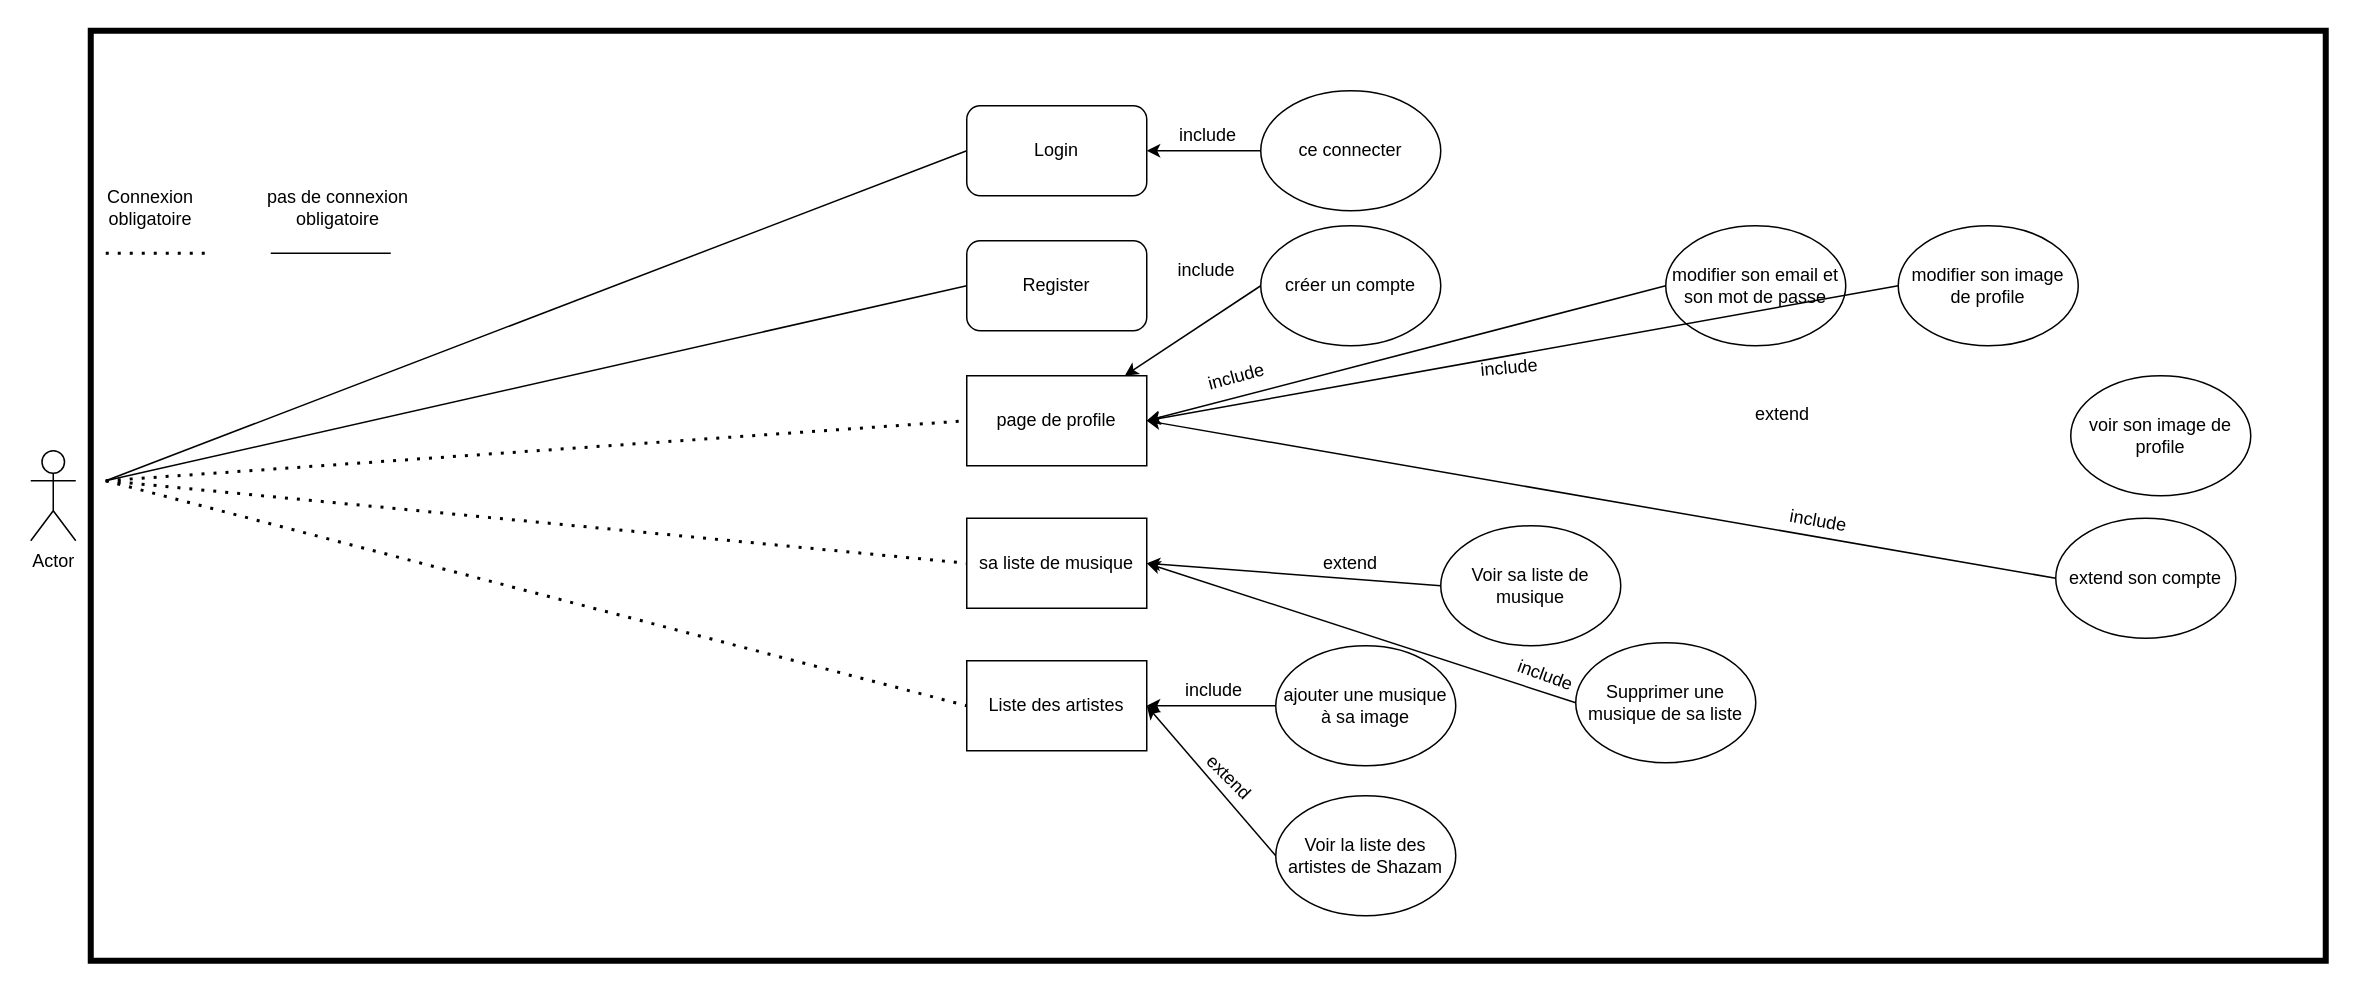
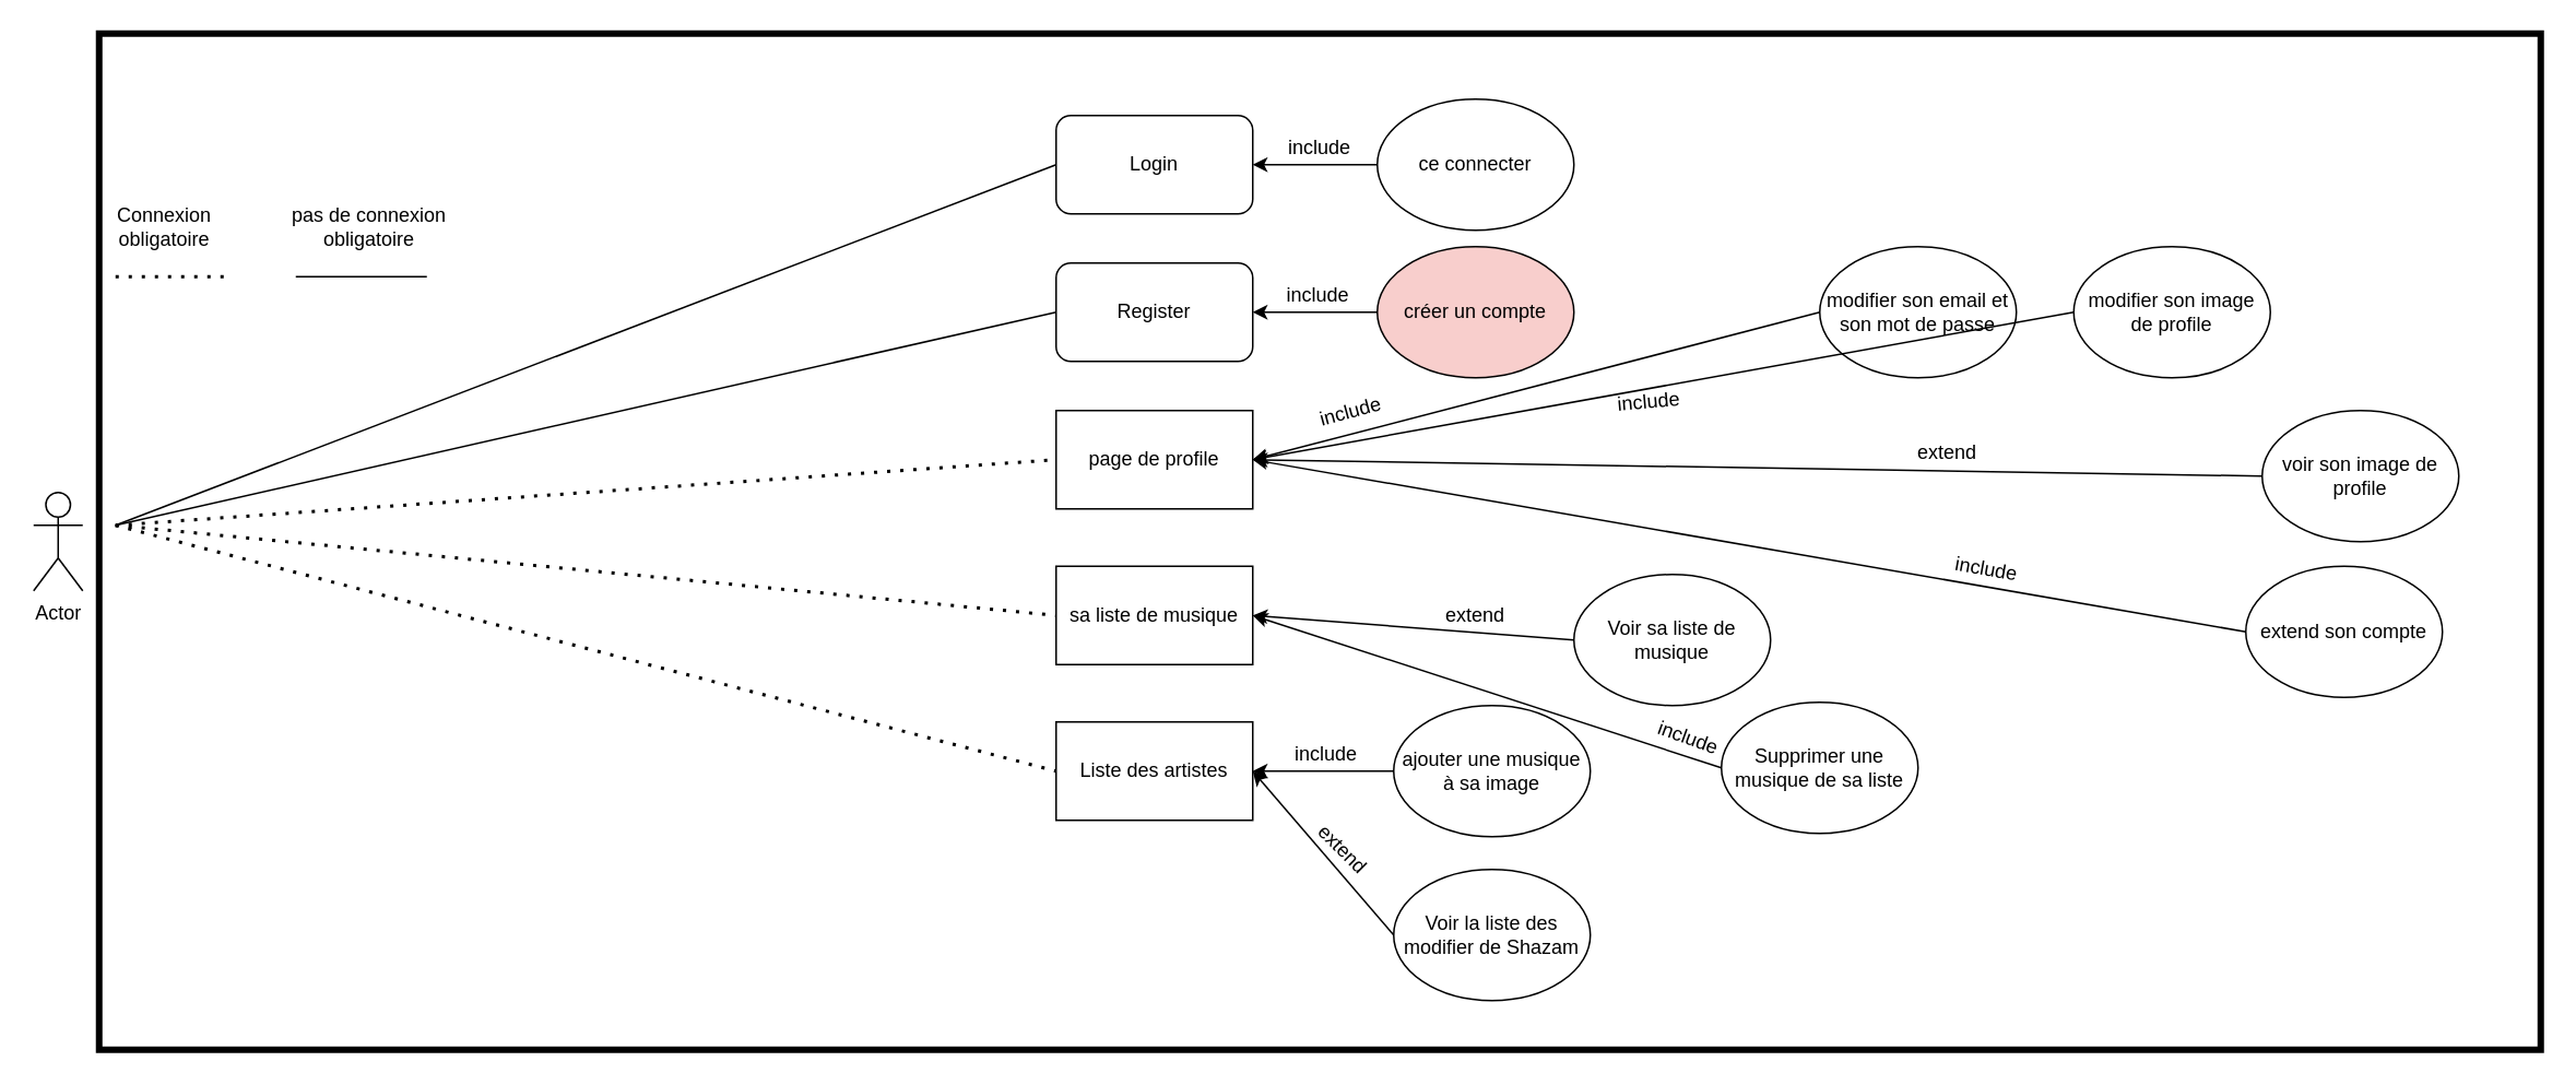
- <mxCell id="29" value="créer un compte" style="ellipse;whiteSpace=wrap;html=1;" vertex="1" parent="1"><mxGeometry x="840" y="150" width="120" height="80" as="geometry" /></mxCell>
+ <mxCell id="29" value="créer un compte" style="ellipse;whiteSpace=wrap;html=1;fillColor=#f8cecc;" vertex="1" parent="1"><mxGeometry x="840" y="150" width="120" height="80" as="geometry" /></mxCell>
- <mxCell id="30" value="" style="endArrow=classic;html=1;exitX=0;exitY=0.5;exitDx=0;exitDy=0;" edge="1" parent="1" source="29" target="7"><mxGeometry width="50" height="50" relative="1" as="geometry"><mxPoint x="850" y="290" as="sourcePoint" /><mxPoint x="774" y="290" as="targetPoint" /></mxGeometry></mxCell>
+ <mxCell id="30" value="" style="endArrow=classic;html=1;exitX=0;exitY=0.5;exitDx=0;exitDy=0;entryX=1;entryY=0.5;entryDx=0;entryDy=0;" edge="1" parent="1" source="29" target="11"><mxGeometry width="50" height="50" relative="1" as="geometry"><mxPoint x="850" y="290" as="sourcePoint" /><mxPoint x="774" y="290" as="targetPoint" /></mxGeometry></mxCell>
+ <mxCell id="42" value="" style="endArrow=classic;html=1;entryX=1;entryY=0.5;entryDx=0;entryDy=0;exitX=0;exitY=0.5;exitDx=0;exitDy=0;" edge="1" parent="1" source="41" target="7"><mxGeometry width="50" height="50" relative="1" as="geometry"><mxPoint x="760" y="430" as="sourcePoint" /><mxPoint x="810" y="380" as="targetPoint" /></mxGeometry></mxCell>
- <mxCell id="35" value="Voir la liste des artistes de Shazam" style="ellipse;whiteSpace=wrap;html=1;" vertex="1" parent="1"><mxGeometry x="850" y="530" width="120" height="80" as="geometry" /></mxCell>
+ <mxCell id="35" value="Voir la liste des modifier de Shazam" style="ellipse;whiteSpace=wrap;html=1;" vertex="1" parent="1"><mxGeometry x="850" y="530" width="120" height="80" as="geometry" /></mxCell>
